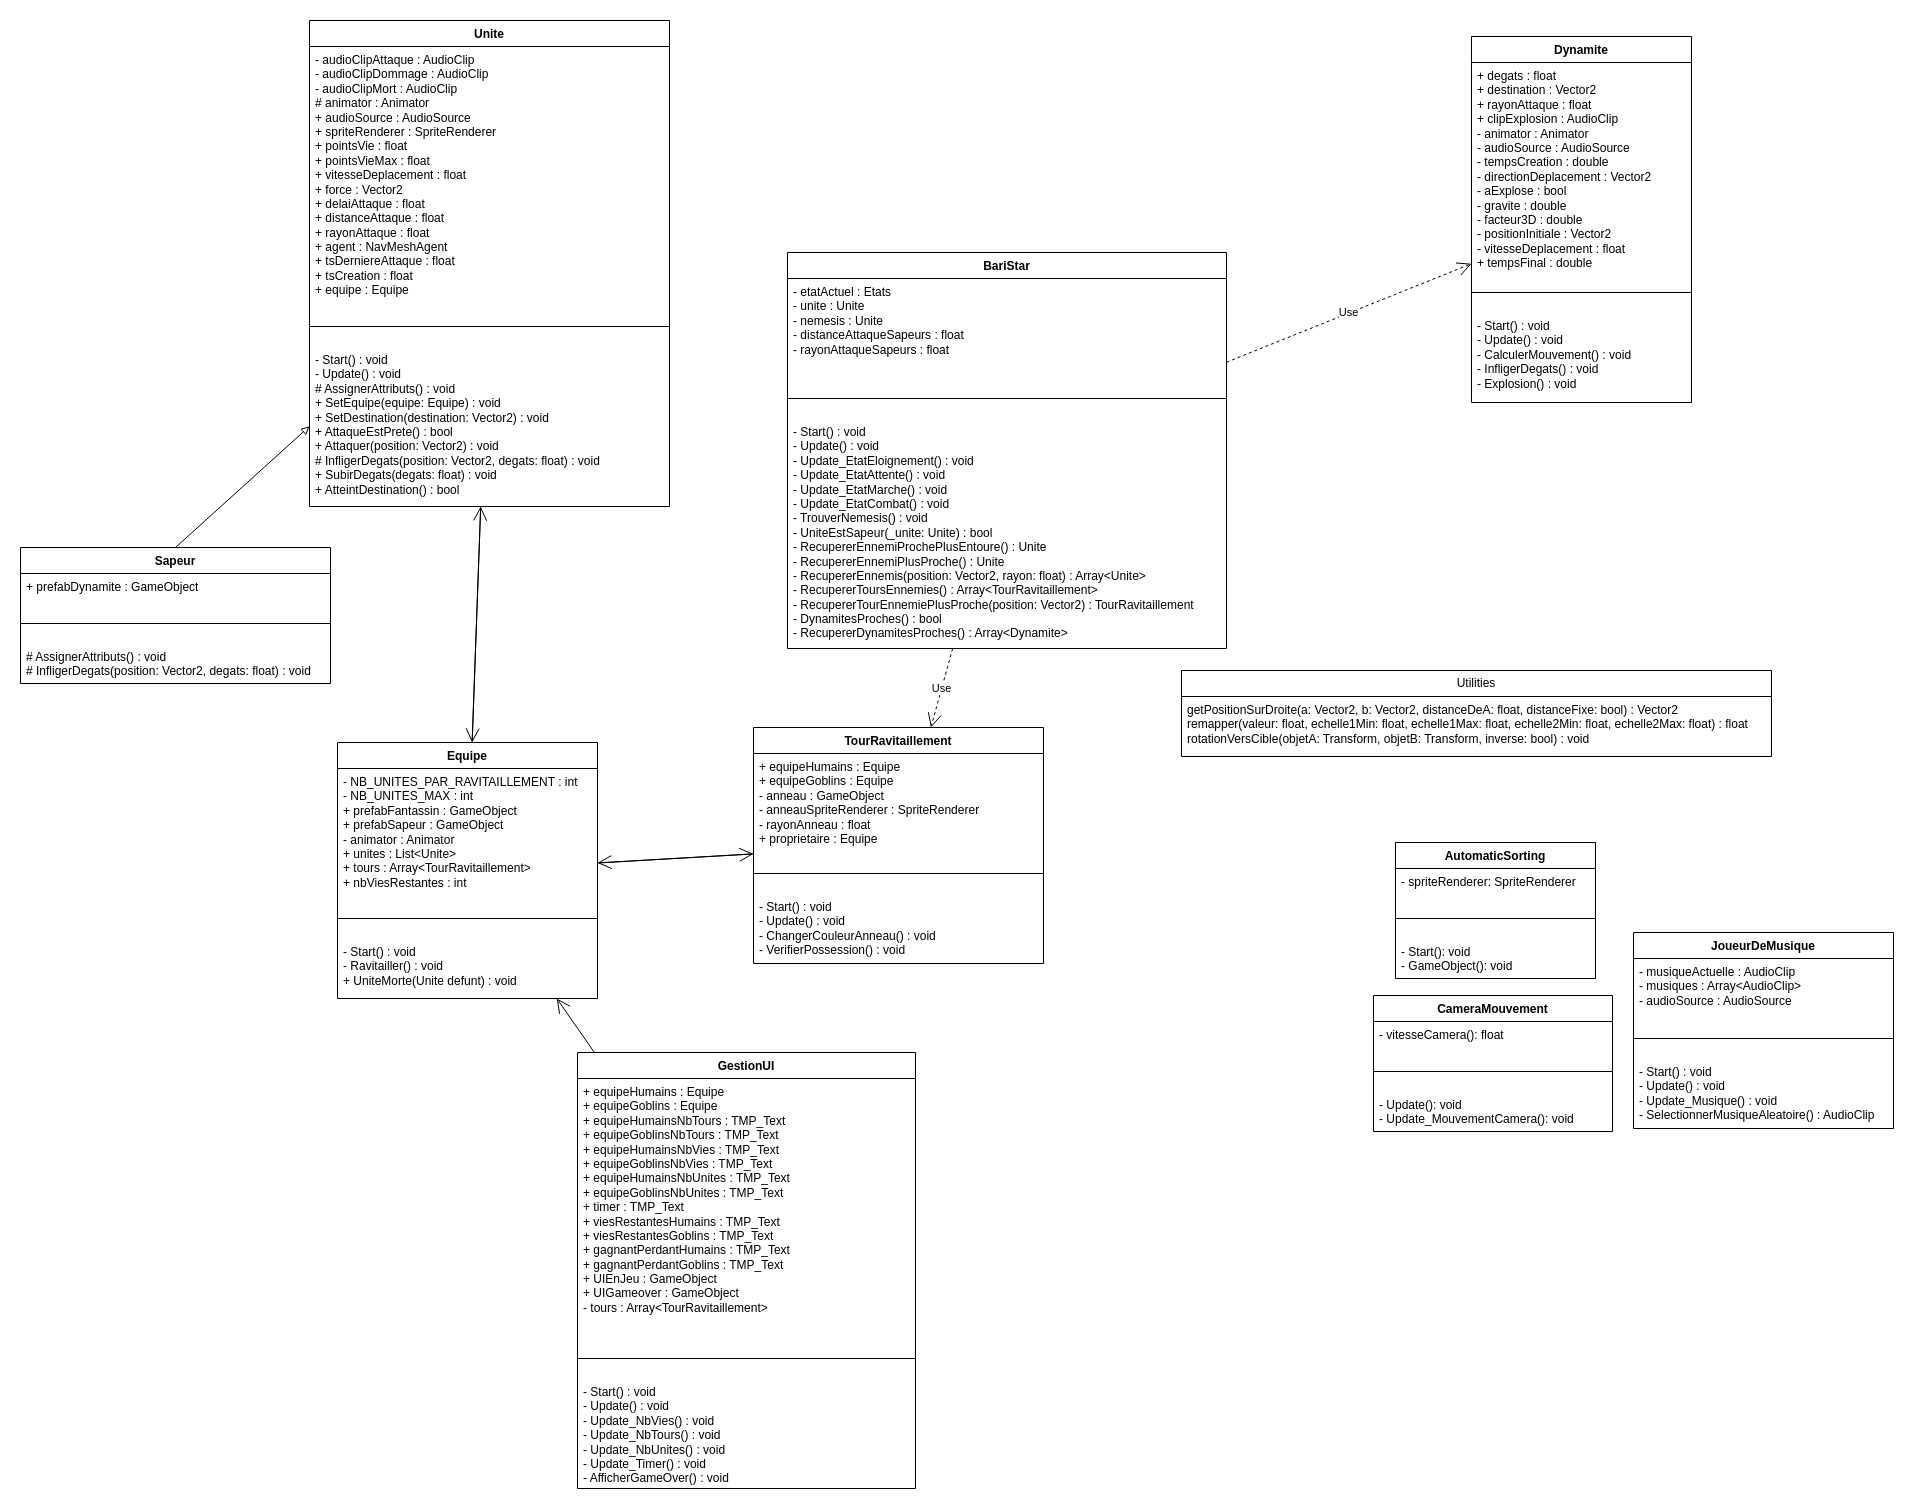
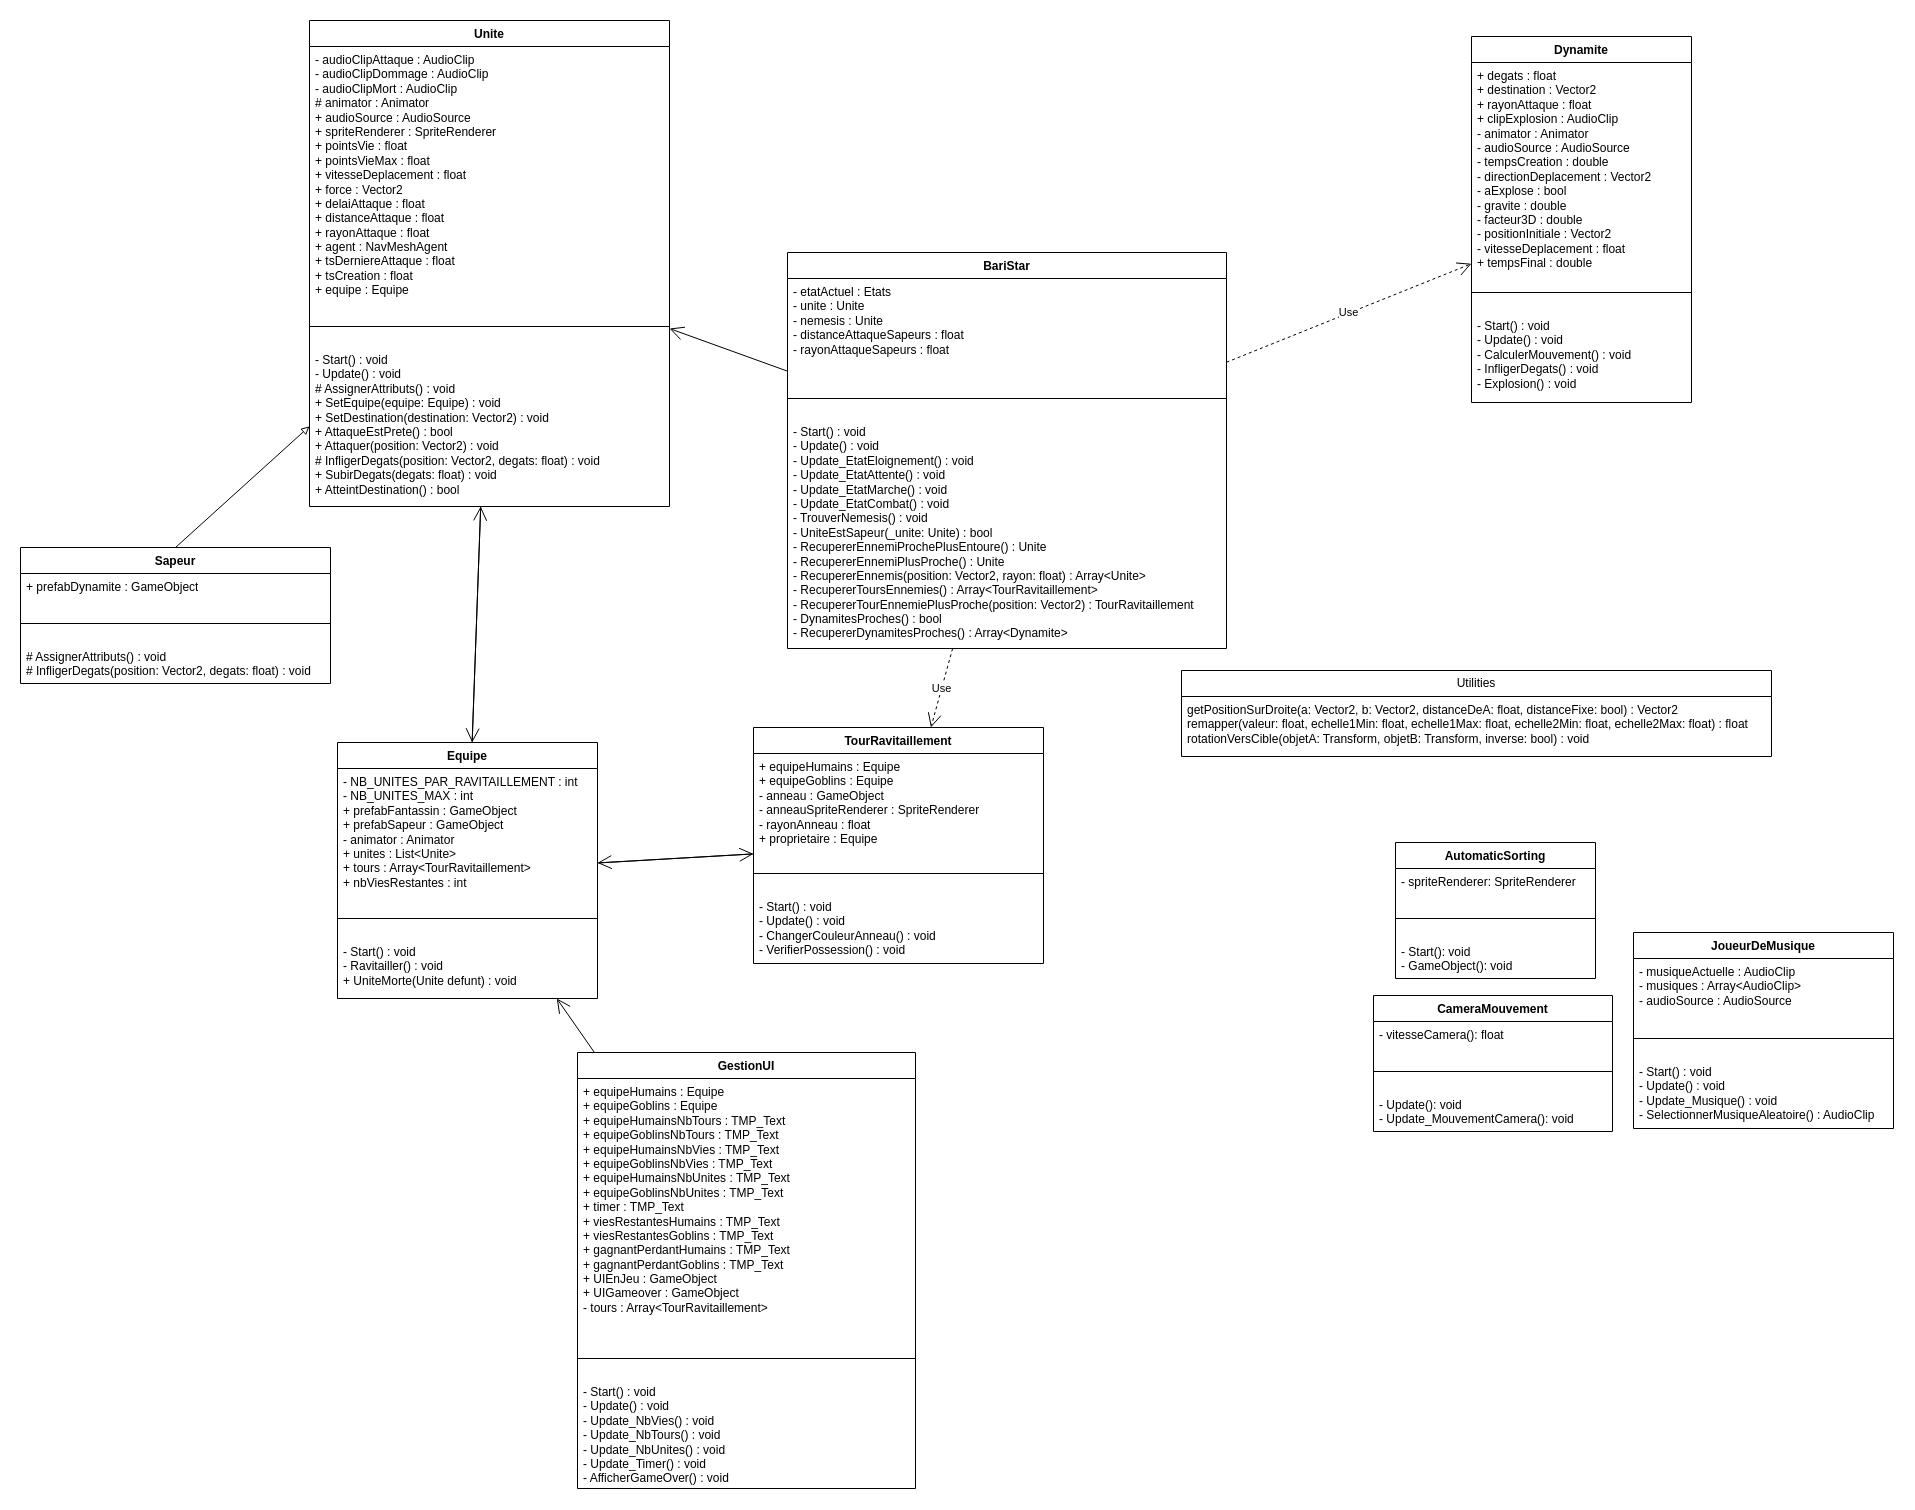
+ <mxCell id="45" value="" style="endArrow=open;endFill=1;endSize=12;html=1;rounded=0;" parent="1" source="2" target="34" edge="1"><mxGeometry width="160" relative="1" as="geometry"><mxPoint x="814" y="1049" as="sourcePoint" /><mxPoint x="974" y="1049" as="targetPoint" /></mxGeometry></mxCell>
